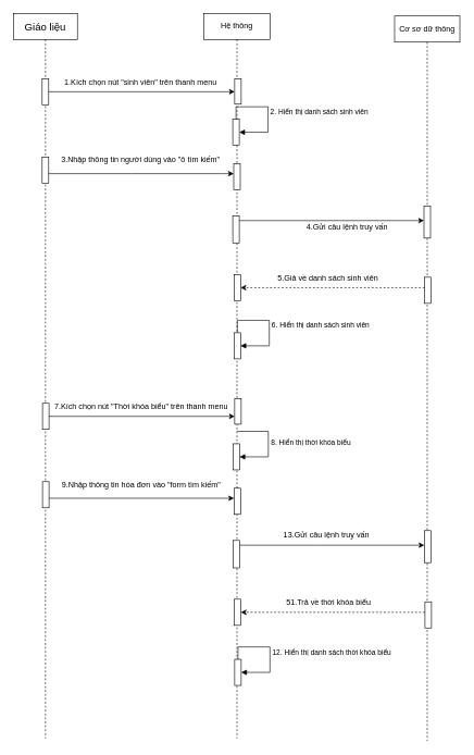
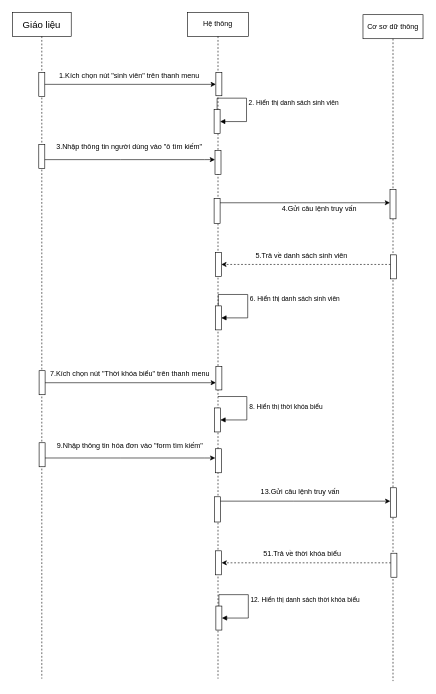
- <mxCell id="25" value="5.Giả về danh sách sinh viên" style="text;html=1;align=center;verticalAlign=middle;whiteSpace=wrap;rounded=0;movable=1;resizable=1;rotatable=1;deletable=1;editable=1;locked=0;connectable=1;" vertex="1" parent="1"><mxGeometry x="400" y="410" width="204" height="30" as="geometry" /></mxCell>
+ <mxCell id="25" value="5.Trả về danh sách sinh viên" style="text;html=1;align=center;verticalAlign=middle;whiteSpace=wrap;rounded=0;movable=1;resizable=1;rotatable=1;deletable=1;editable=1;locked=0;connectable=1;" vertex="1" parent="1"><mxGeometry x="400" y="410" width="204" height="30" as="geometry" /></mxCell>
